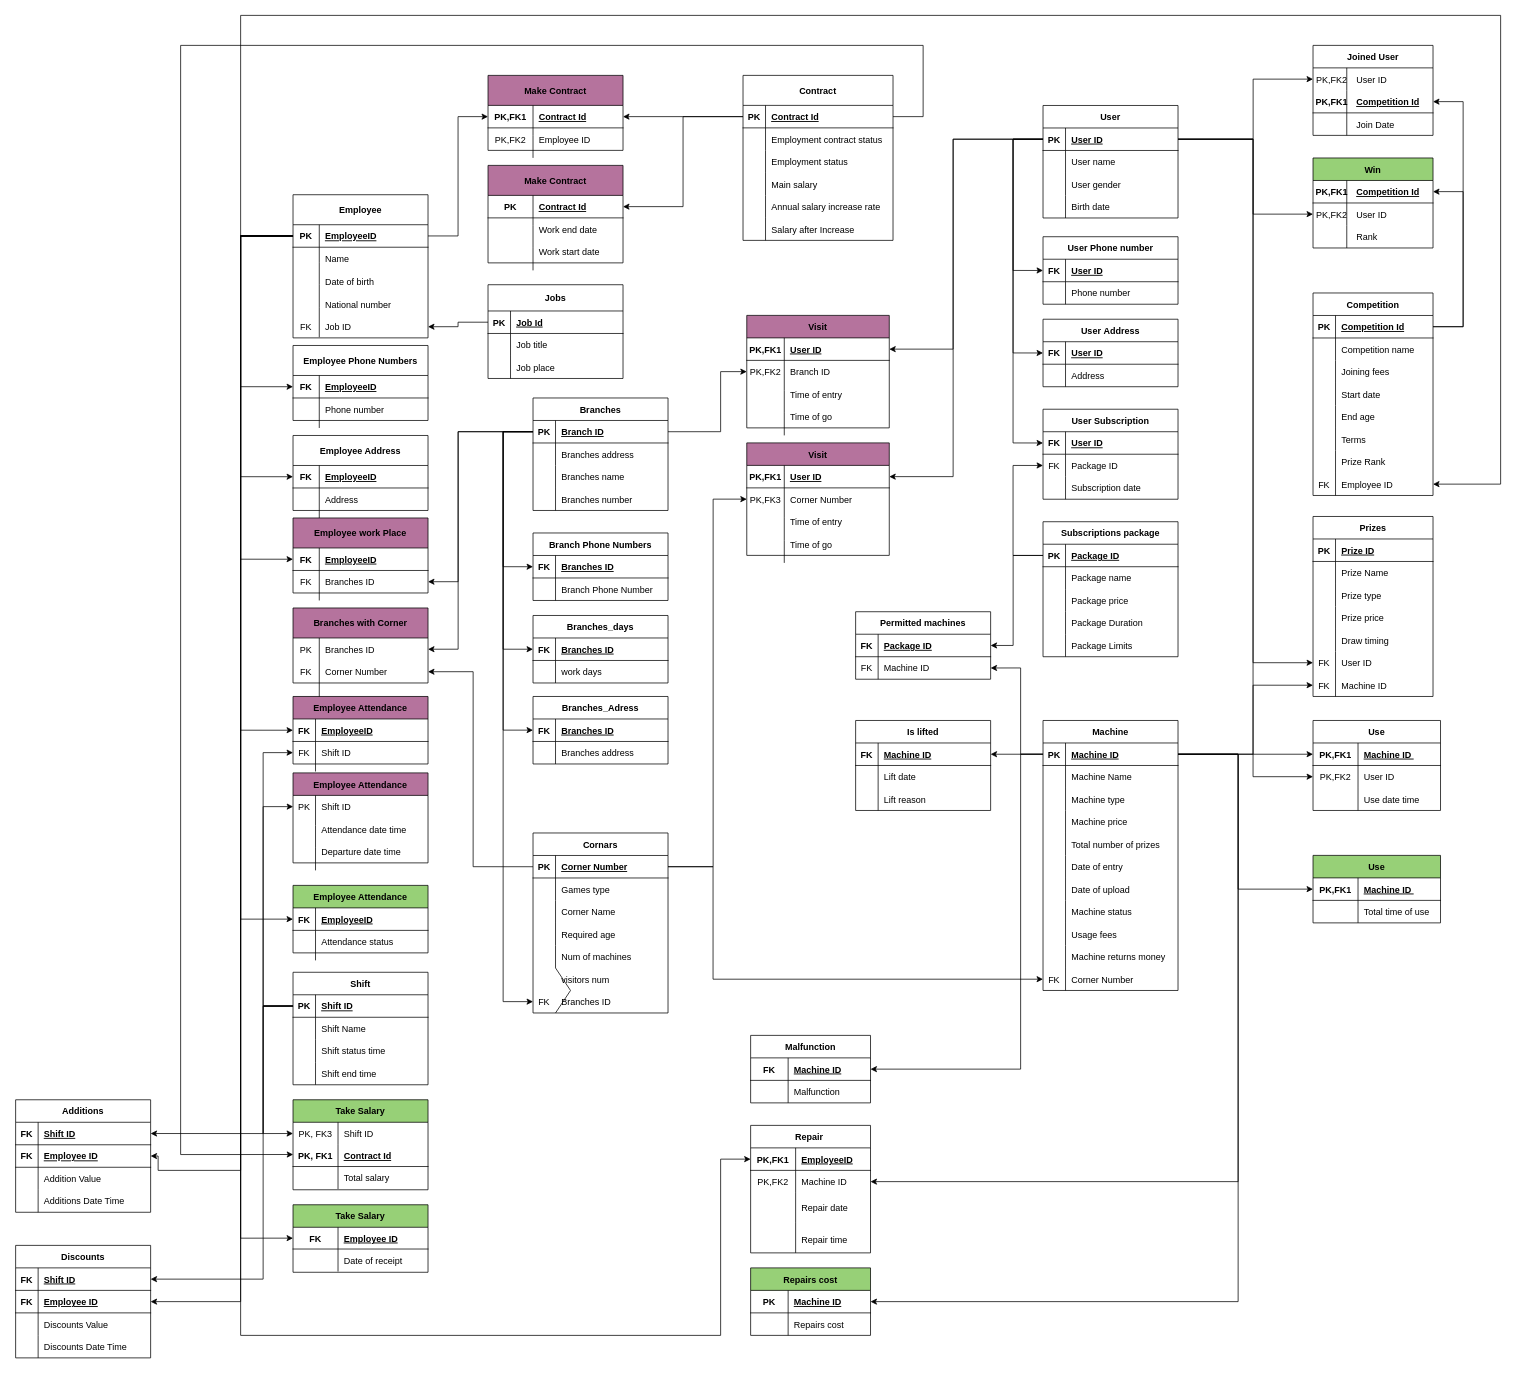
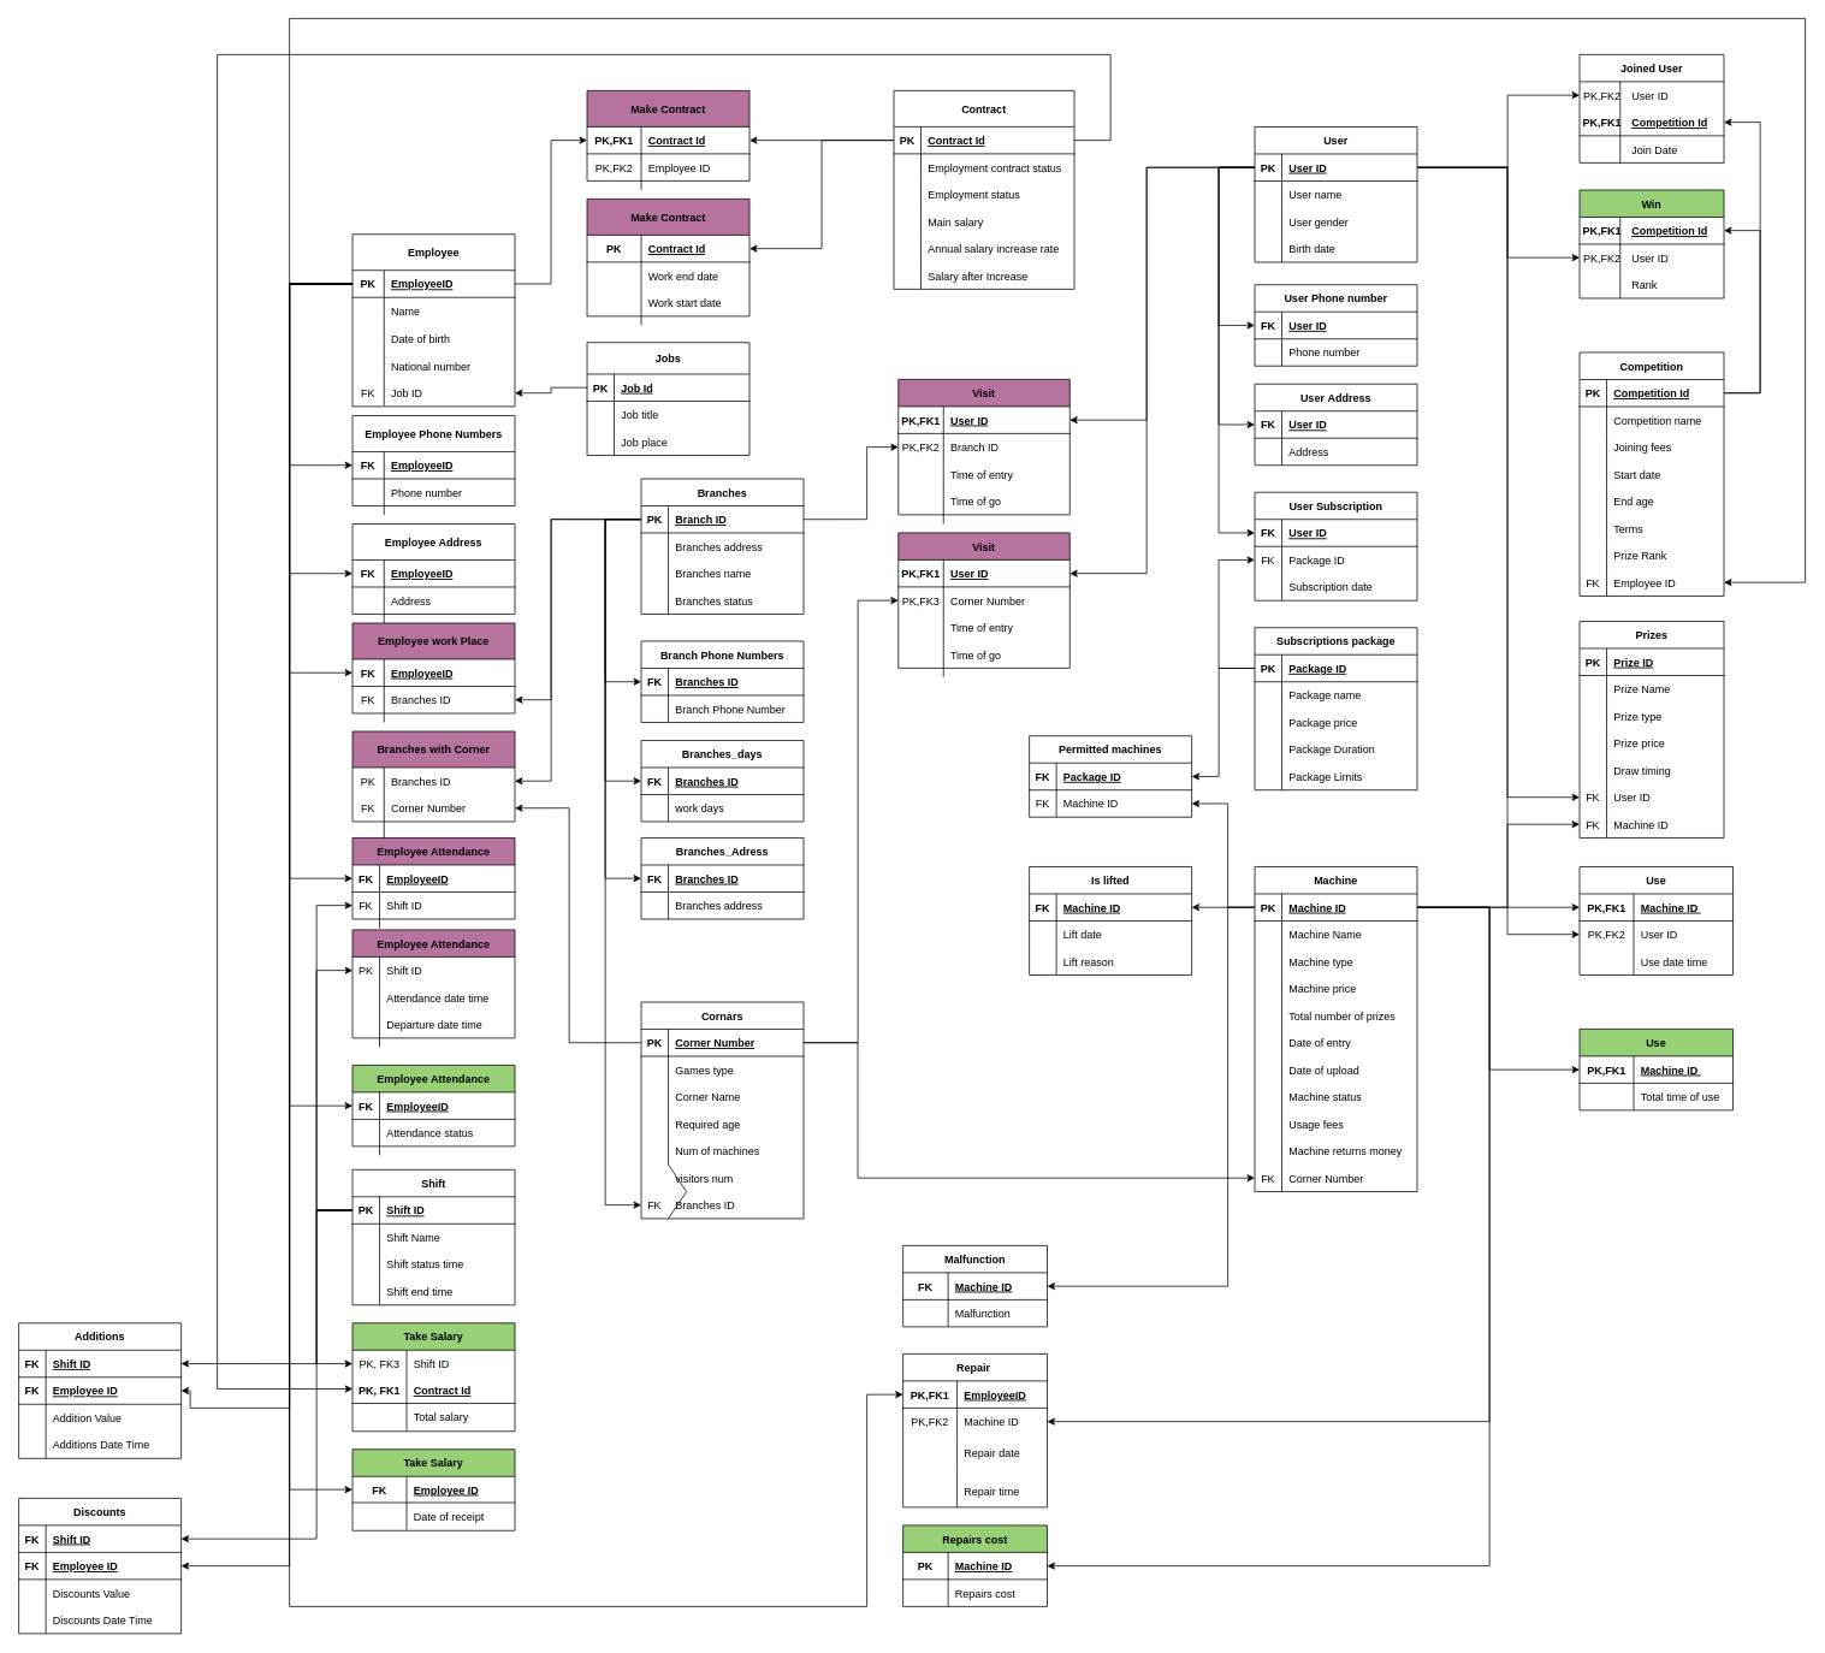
- <mxCell id="218" value="Branches number" style="shape=partialRectangle;connectable=0;fillColor=none;top=0;left=0;bottom=0;right=0;align=left;spacingLeft=6;overflow=hidden;" parent="216" vertex="1"><mxGeometry x="30" width="150" height="30" as="geometry"><mxRectangle width="150" height="30" as="alternateBounds" /></mxGeometry></mxCell>
+ <mxCell id="218" value="Branches status" style="shape=partialRectangle;connectable=0;fillColor=none;top=0;left=0;bottom=0;right=0;align=left;spacingLeft=6;overflow=hidden;" parent="216" vertex="1"><mxGeometry x="30" width="150" height="30" as="geometry"><mxRectangle width="150" height="30" as="alternateBounds" /></mxGeometry></mxCell>
